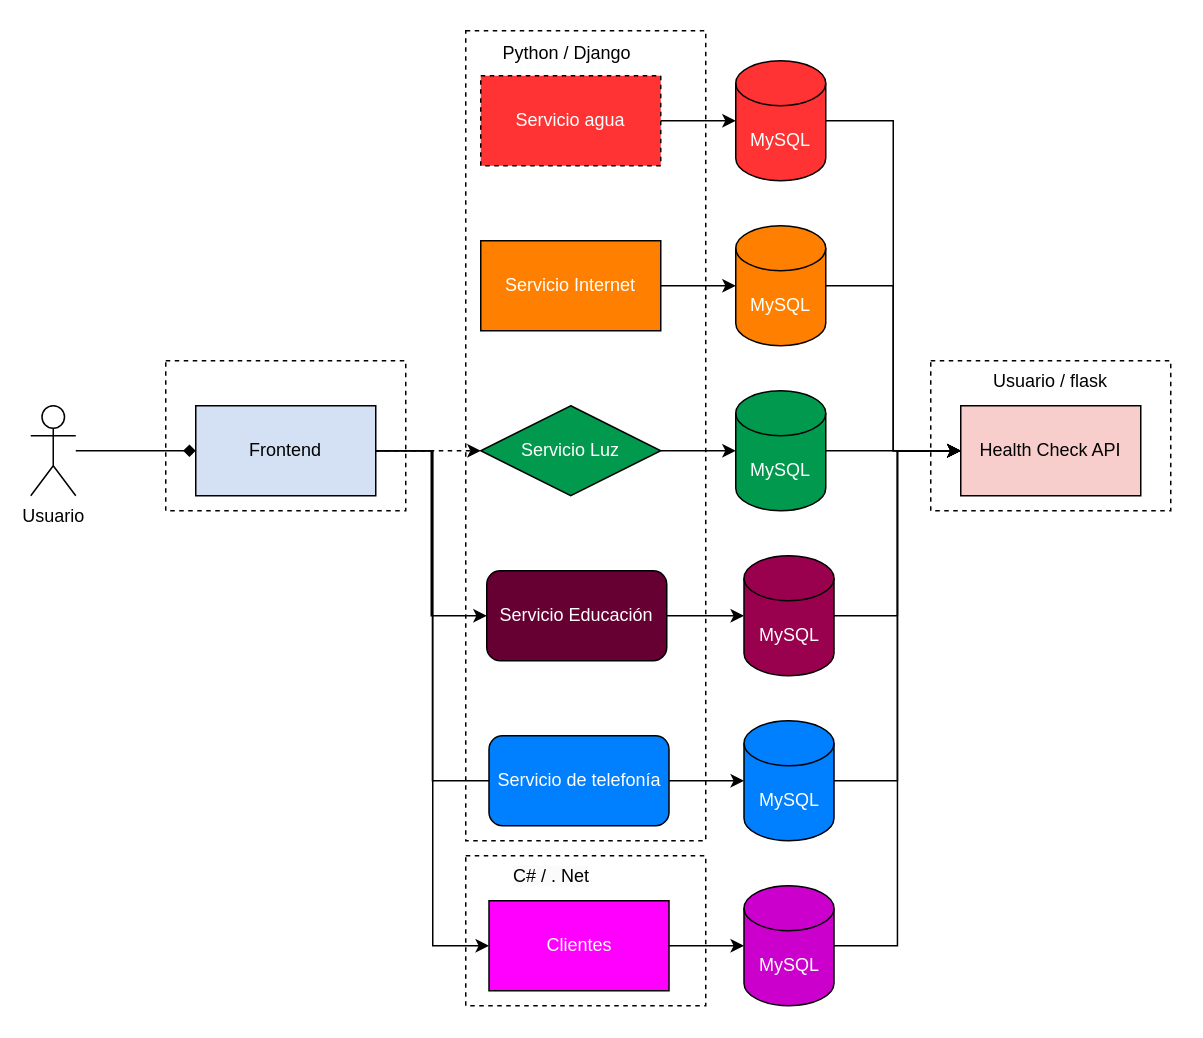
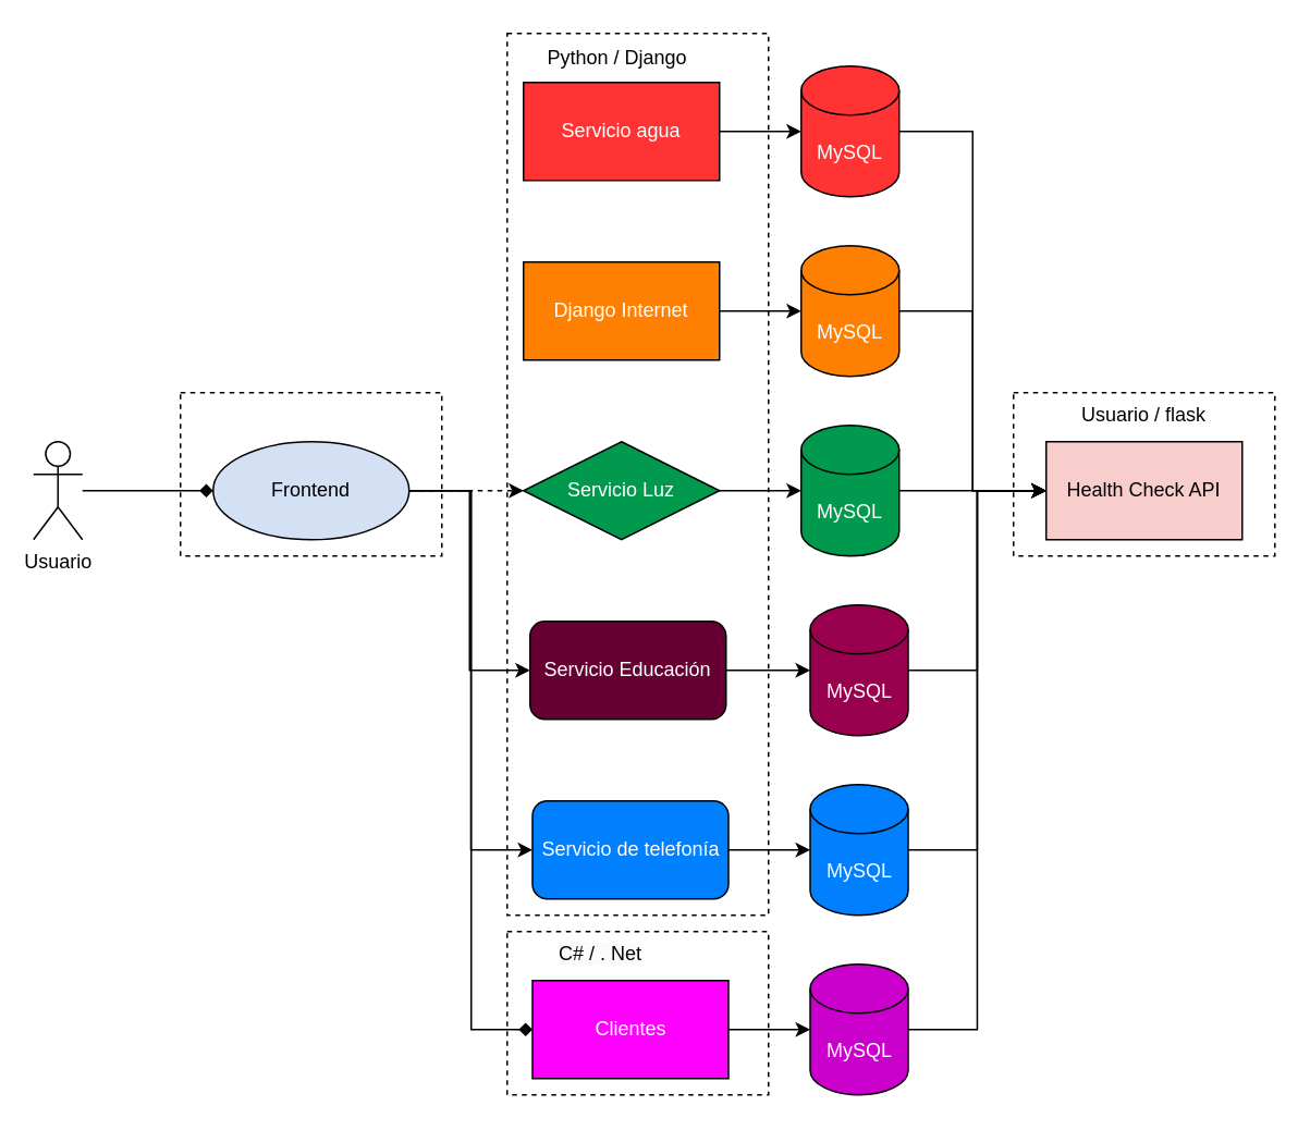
- <mxCell id="20" value="&lt;font color=&quot;#ffffff&quot;&gt;Servicio agua&lt;/font&gt;" style="rounded=0;whiteSpace=wrap;html=1;fillColor=#FF3333;dashed=1;" parent="1" vertex="1"><mxGeometry x="320" y="50" width="120" height="60" as="geometry" /></mxCell>
+ <mxCell id="20" value="&lt;font color=&quot;#ffffff&quot;&gt;Servicio agua&lt;/font&gt;" style="rounded=0;whiteSpace=wrap;html=1;fillColor=#FF3333;" parent="1" vertex="1"><mxGeometry x="320" y="50" width="120" height="60" as="geometry" /></mxCell>
- <mxCell id="22" value="&lt;font color=&quot;#ffffff&quot;&gt;Servicio Internet&lt;/font&gt;" style="rounded=0;whiteSpace=wrap;html=1;fillColor=#FF8000;" parent="1" vertex="1"><mxGeometry x="320" y="160" width="120" height="60" as="geometry" /></mxCell>
+ <mxCell id="22" value="&lt;font color=&quot;#ffffff&quot;&gt;Django Internet&lt;/font&gt;" style="rounded=0;whiteSpace=wrap;html=1;fillColor=#FF8000;" parent="1" vertex="1"><mxGeometry x="320" y="160" width="120" height="60" as="geometry" /></mxCell>
- <mxCell id="35" value="Frontend" style="rounded=0;whiteSpace=wrap;html=1;fillColor=#D4E1F5;" parent="1" vertex="1"><mxGeometry x="130" y="270" width="120" height="60" as="geometry" /></mxCell>
+ <mxCell id="35" value="Frontend" style="ellipse;whiteSpace=wrap;html=1;fillColor=#D4E1F5;" parent="1" vertex="1"><mxGeometry x="130" y="270" width="120" height="60" as="geometry" /></mxCell>
- <mxCell id="33" style="edgeStyle=orthogonalEdgeStyle;rounded=0;orthogonalLoop=1;jettySize=auto;html=1;entryX=0;entryY=0.5;entryDx=0;entryDy=0;endArrow=none;" parent="1" source="35" target="28" edge="1"><mxGeometry relative="1" as="geometry" /></mxCell>
+ <mxCell id="33" style="edgeStyle=orthogonalEdgeStyle;rounded=0;orthogonalLoop=1;jettySize=auto;html=1;entryX=0;entryY=0.5;entryDx=0;entryDy=0;" parent="1" source="35" target="28" edge="1"><mxGeometry relative="1" as="geometry" /></mxCell>
- <mxCell id="34" style="edgeStyle=orthogonalEdgeStyle;rounded=0;orthogonalLoop=1;jettySize=auto;html=1;entryX=0;entryY=0.5;entryDx=0;entryDy=0;" parent="1" source="35" target="30" edge="1"><mxGeometry relative="1" as="geometry"><Array as="points"><mxPoint x="288" y="300" /><mxPoint x="288" y="630" /></Array></mxGeometry></mxCell>
+ <mxCell id="34" style="edgeStyle=orthogonalEdgeStyle;rounded=0;orthogonalLoop=1;jettySize=auto;html=1;entryX=0;entryY=0.5;entryDx=0;entryDy=0;endArrow=diamond;" parent="1" source="35" target="30" edge="1"><mxGeometry relative="1" as="geometry"><Array as="points"><mxPoint x="288" y="300" /><mxPoint x="288" y="630" /></Array></mxGeometry></mxCell>
